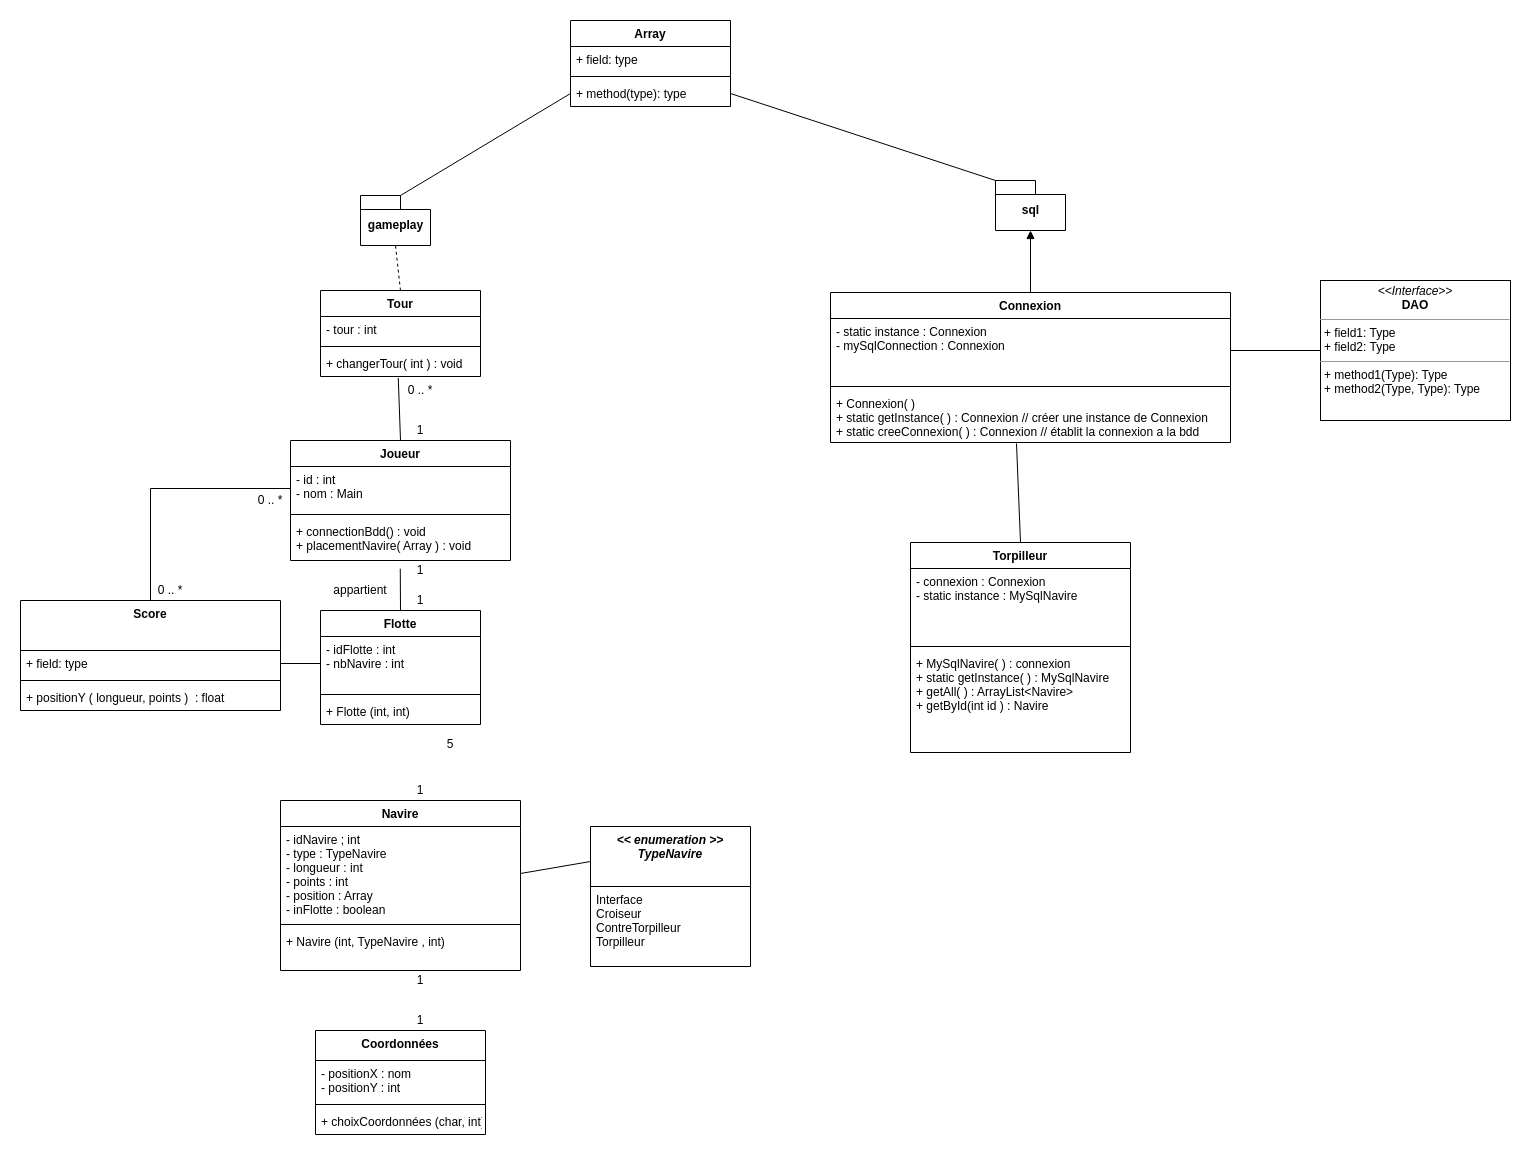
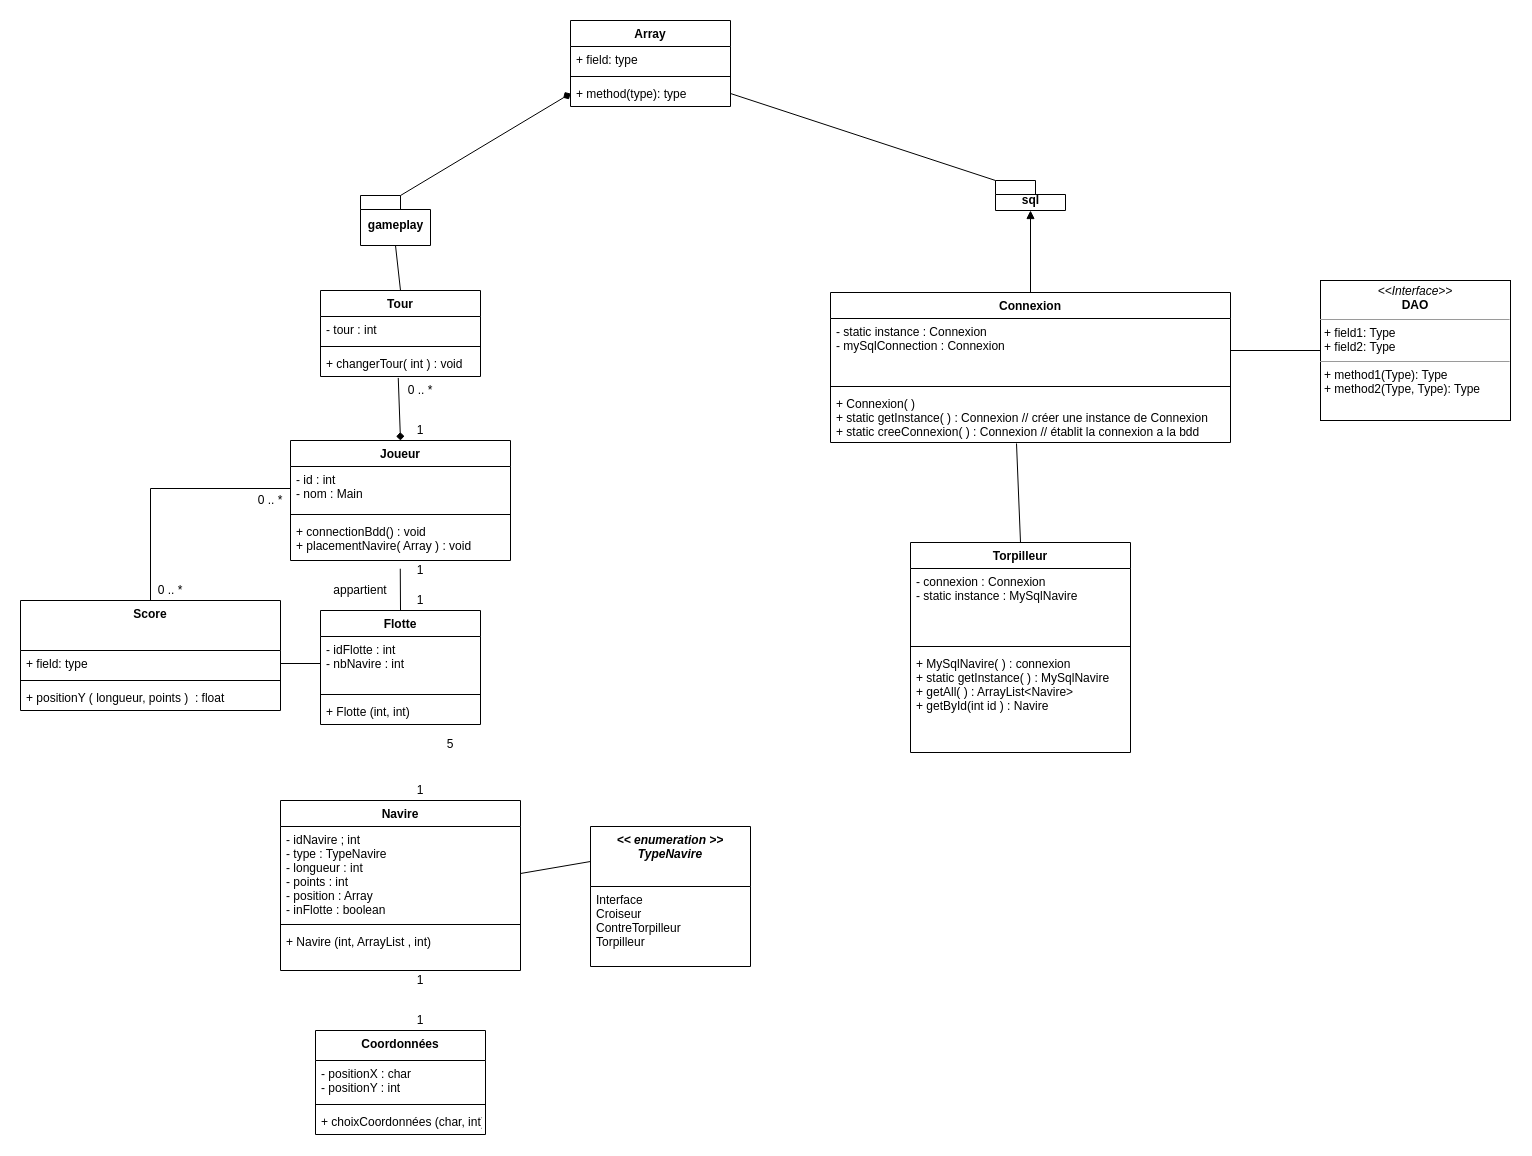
- <mxCell id="61" value="" style="endArrow=none;html=1;rounded=0;exitX=0;exitY=0;exitDx=40;exitDy=0;exitPerimeter=0;entryX=0;entryY=0.5;entryDx=0;entryDy=0;" parent="1" source="44" target="58" edge="1"><mxGeometry width="50" height="50" relative="1" as="geometry"><mxPoint x="650" y="140" as="sourcePoint" /><mxPoint x="700" y="90" as="targetPoint" /></mxGeometry></mxCell>
+ <mxCell id="61" value="" style="endArrow=diamond;html=1;rounded=0;exitX=0;exitY=0;exitDx=40;exitDy=0;exitPerimeter=0;entryX=0;entryY=0.5;entryDx=0;entryDy=0;" parent="1" source="44" target="58" edge="1"><mxGeometry width="50" height="50" relative="1" as="geometry"><mxPoint x="650" y="140" as="sourcePoint" /><mxPoint x="700" y="90" as="targetPoint" /></mxGeometry></mxCell>
- <mxCell id="45" value="sql" style="shape=folder;fontStyle=1;spacingTop=10;tabWidth=40;tabHeight=14;tabPosition=left;html=1;" parent="1" vertex="1"><mxGeometry x="995" y="180" width="70" height="50" as="geometry" /></mxCell>
+ <mxCell id="45" value="sql" style="shape=folder;fontStyle=1;spacingTop=10;tabWidth=40;tabHeight=14;tabPosition=left;html=1;" parent="1" vertex="1"><mxGeometry x="995" y="180" width="70" height="30" as="geometry" /></mxCell>
- <mxCell id="63" value="" style="endArrow=none;html=1;rounded=0;entryX=0.5;entryY=1;entryDx=0;entryDy=0;entryPerimeter=0;exitX=0.5;exitY=0;exitDx=0;exitDy=0;dashed=1;" parent="1" source="24" target="44" edge="1"><mxGeometry width="50" height="50" relative="1" as="geometry"><mxPoint x="680" y="340" as="sourcePoint" /><mxPoint x="730" y="290" as="targetPoint" /></mxGeometry></mxCell>
+ <mxCell id="63" value="" style="endArrow=none;html=1;rounded=0;entryX=0.5;entryY=1;entryDx=0;entryDy=0;entryPerimeter=0;exitX=0.5;exitY=0;exitDx=0;exitDy=0;" parent="1" source="24" target="44" edge="1"><mxGeometry width="50" height="50" relative="1" as="geometry"><mxPoint x="680" y="340" as="sourcePoint" /><mxPoint x="730" y="290" as="targetPoint" /></mxGeometry></mxCell>
- <mxCell id="28" value="" style="endArrow=none;html=1;rounded=0;exitX=0.486;exitY=1.055;exitDx=0;exitDy=0;exitPerimeter=0;entryX=0.5;entryY=0;entryDx=0;entryDy=0;" parent="1" source="27" target="12" edge="1"><mxGeometry width="50" height="50" relative="1" as="geometry"><mxPoint x="409.84" y="559.096" as="sourcePoint" /><mxPoint x="430" y="420" as="targetPoint" /></mxGeometry></mxCell>
+ <mxCell id="28" value="" style="endArrow=diamond;html=1;rounded=0;exitX=0.486;exitY=1.055;exitDx=0;exitDy=0;exitPerimeter=0;entryX=0.5;entryY=0;entryDx=0;entryDy=0;" parent="1" source="27" target="12" edge="1"><mxGeometry width="50" height="50" relative="1" as="geometry"><mxPoint x="409.84" y="559.096" as="sourcePoint" /><mxPoint x="430" y="420" as="targetPoint" /></mxGeometry></mxCell>
- <mxCell id="5" value="+ Navire (int, TypeNavire , int)" style="text;strokeColor=none;fillColor=none;align=left;verticalAlign=top;spacingLeft=4;spacingRight=4;overflow=hidden;rotatable=0;points=[[0,0.5],[1,0.5]];portConstraint=eastwest;" parent="2" vertex="1"><mxGeometry y="128" width="240" height="42" as="geometry" /></mxCell>
+ <mxCell id="5" value="+ Navire (int, ArrayList , int)" style="text;strokeColor=none;fillColor=none;align=left;verticalAlign=top;spacingLeft=4;spacingRight=4;overflow=hidden;rotatable=0;points=[[0,0.5],[1,0.5]];portConstraint=eastwest;" parent="2" vertex="1"><mxGeometry y="128" width="240" height="42" as="geometry" /></mxCell>
- <mxCell id="30" value="- positionX : nom&#10;- positionY : int" style="text;strokeColor=none;fillColor=none;align=left;verticalAlign=top;spacingLeft=4;spacingRight=4;overflow=hidden;rotatable=0;points=[[0,0.5],[1,0.5]];portConstraint=eastwest;" parent="29" vertex="1"><mxGeometry y="30" width="170" height="40" as="geometry" /></mxCell>
+ <mxCell id="30" value="- positionX : char&#10;- positionY : int" style="text;strokeColor=none;fillColor=none;align=left;verticalAlign=top;spacingLeft=4;spacingRight=4;overflow=hidden;rotatable=0;points=[[0,0.5],[1,0.5]];portConstraint=eastwest;" parent="29" vertex="1"><mxGeometry y="30" width="170" height="40" as="geometry" /></mxCell>
